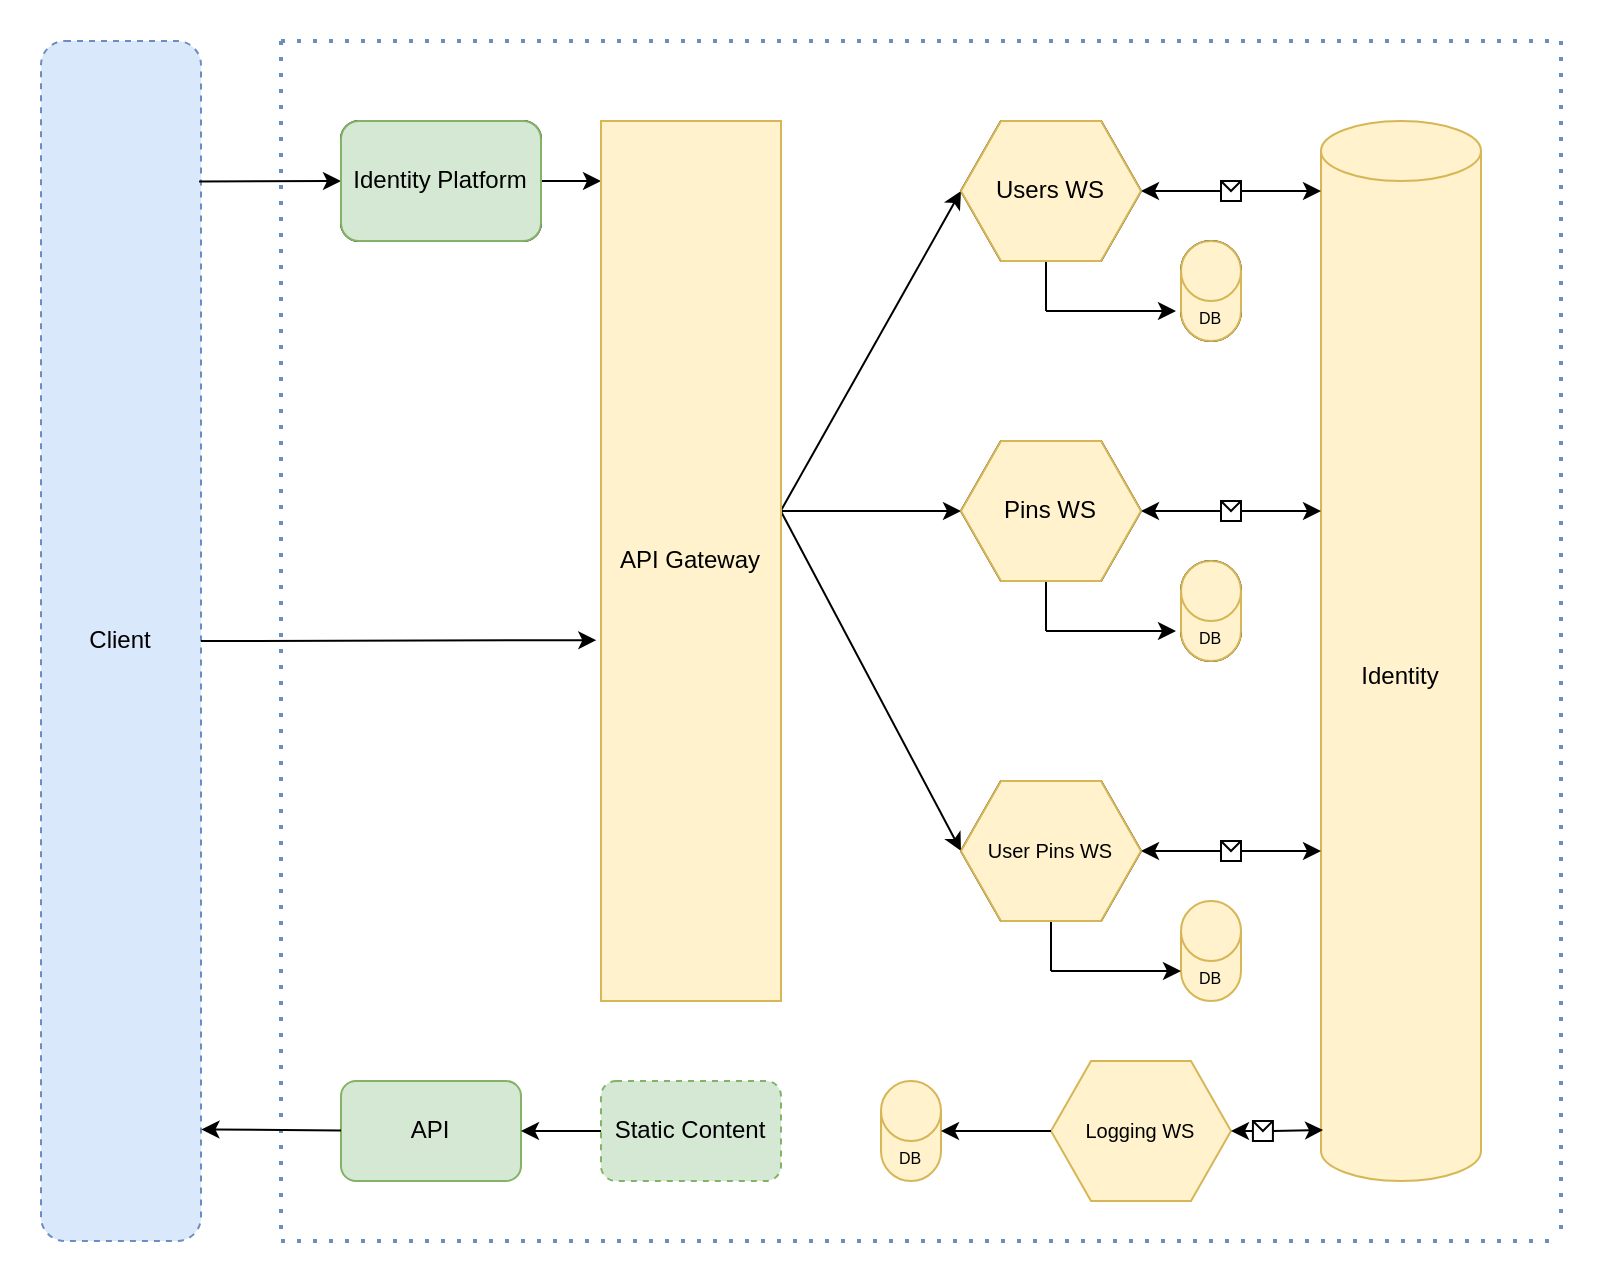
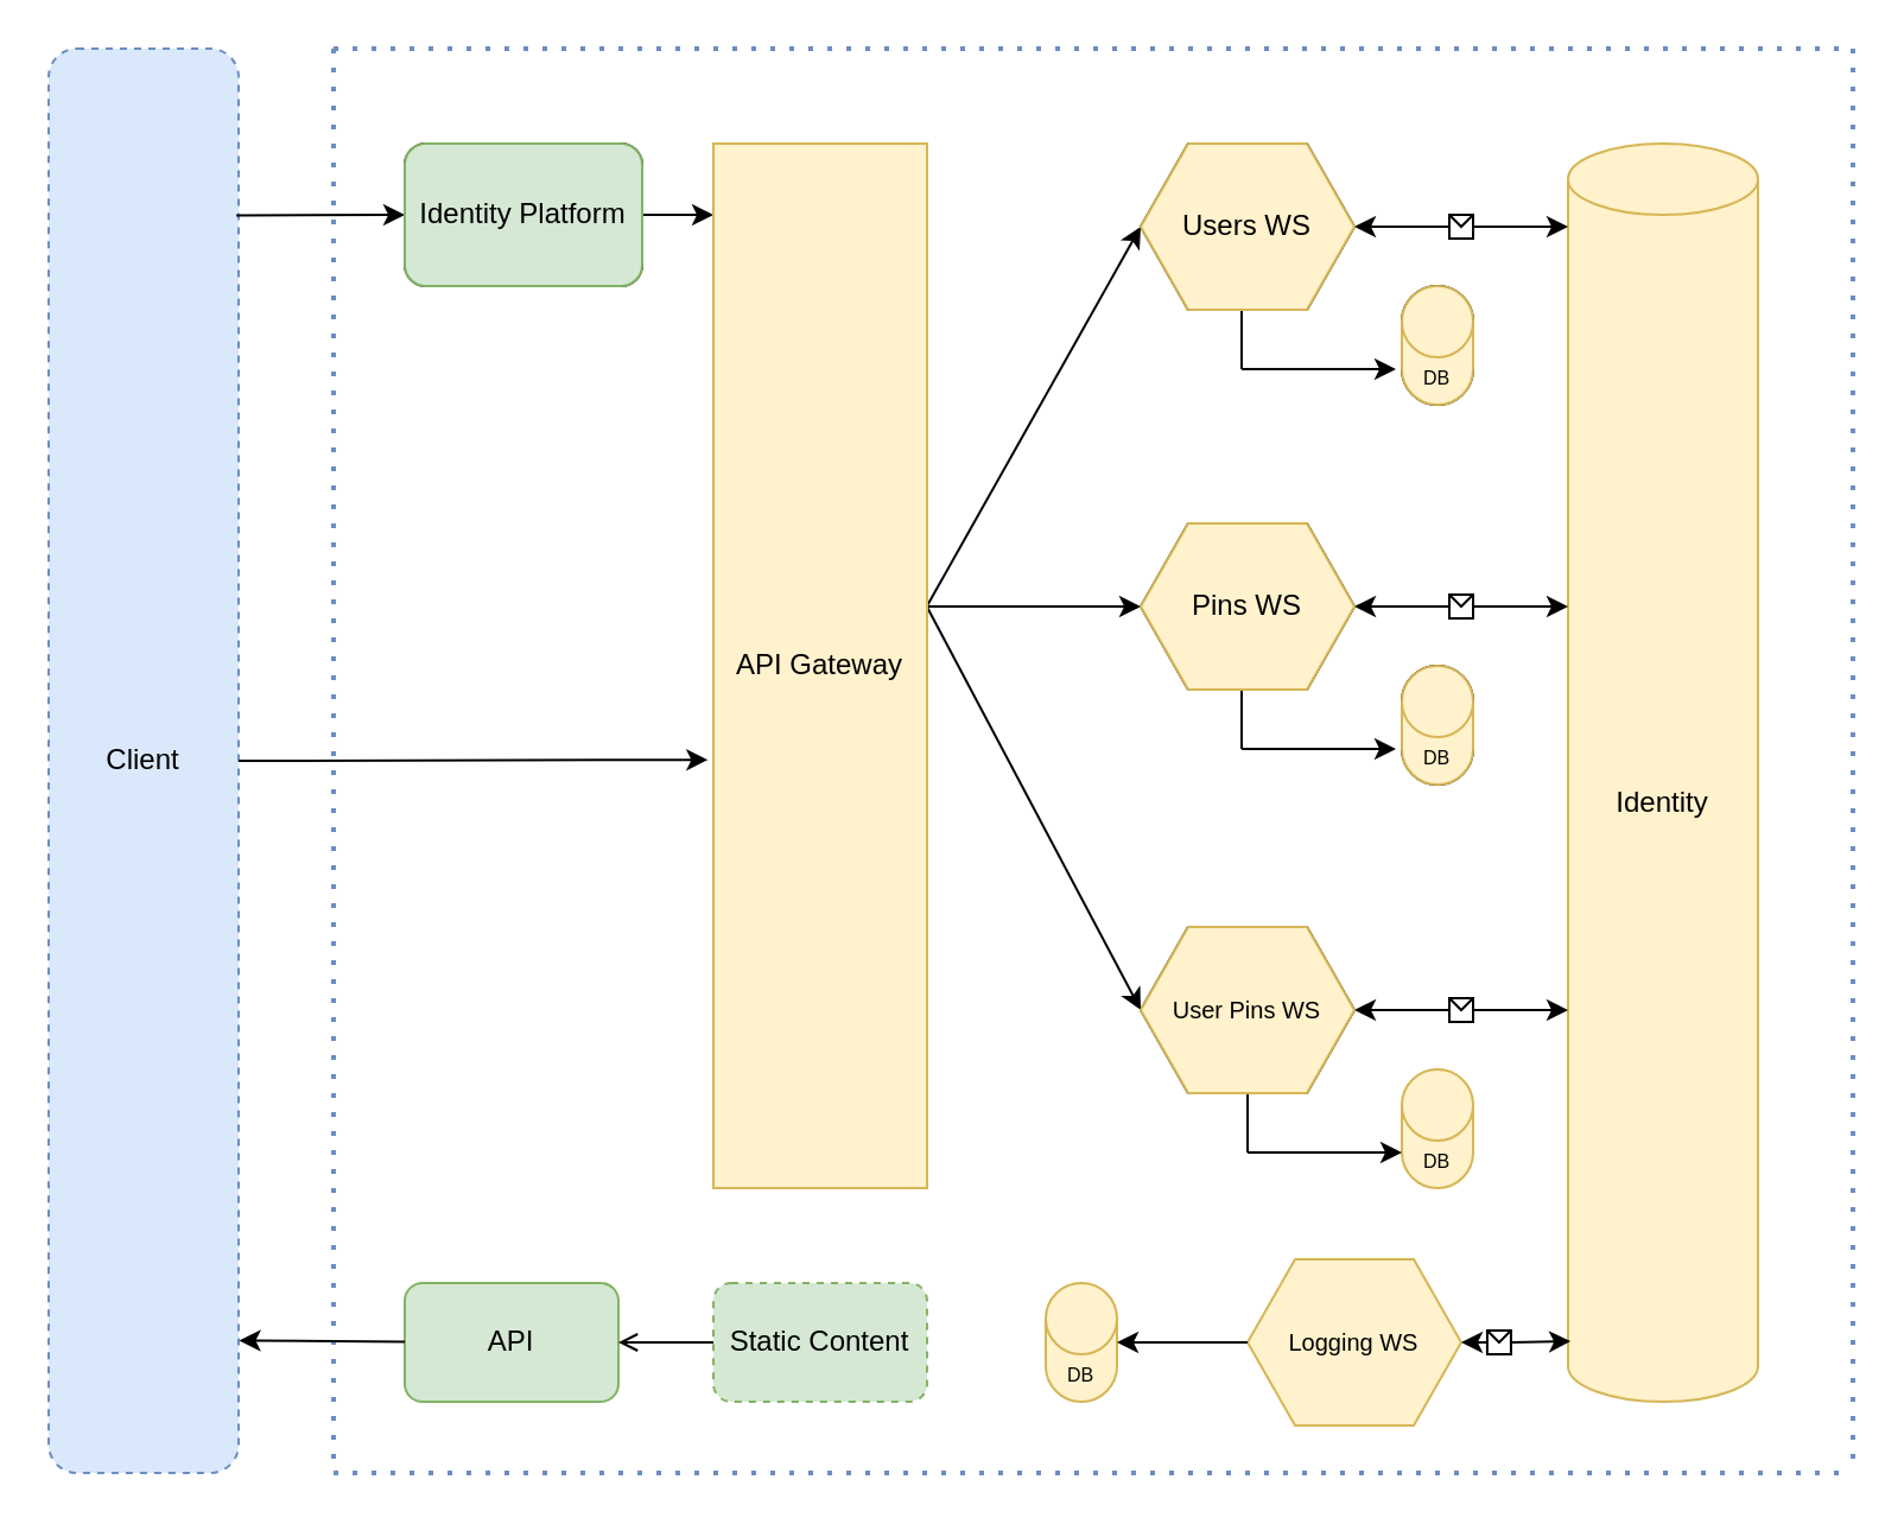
- <mxCell id="45" value="" style="endArrow=classic;html=1;rounded=0;fontSize=8;entryX=1;entryY=0.5;entryDx=0;entryDy=0;exitX=0;exitY=0.5;exitDx=0;exitDy=0;" parent="1" source="10" target="11" edge="1"><mxGeometry width="50" height="50" relative="1" as="geometry"><mxPoint x="528" y="330" as="sourcePoint" /><mxPoint x="578" y="280" as="targetPoint" /></mxGeometry></mxCell>
+ <mxCell id="45" value="" style="endArrow=open;html=1;rounded=0;fontSize=8;entryX=1;entryY=0.5;entryDx=0;entryDy=0;exitX=0;exitY=0.5;exitDx=0;exitDy=0;" parent="1" source="10" target="11" edge="1"><mxGeometry width="50" height="50" relative="1" as="geometry"><mxPoint x="528" y="330" as="sourcePoint" /><mxPoint x="578" y="280" as="targetPoint" /></mxGeometry></mxCell>
